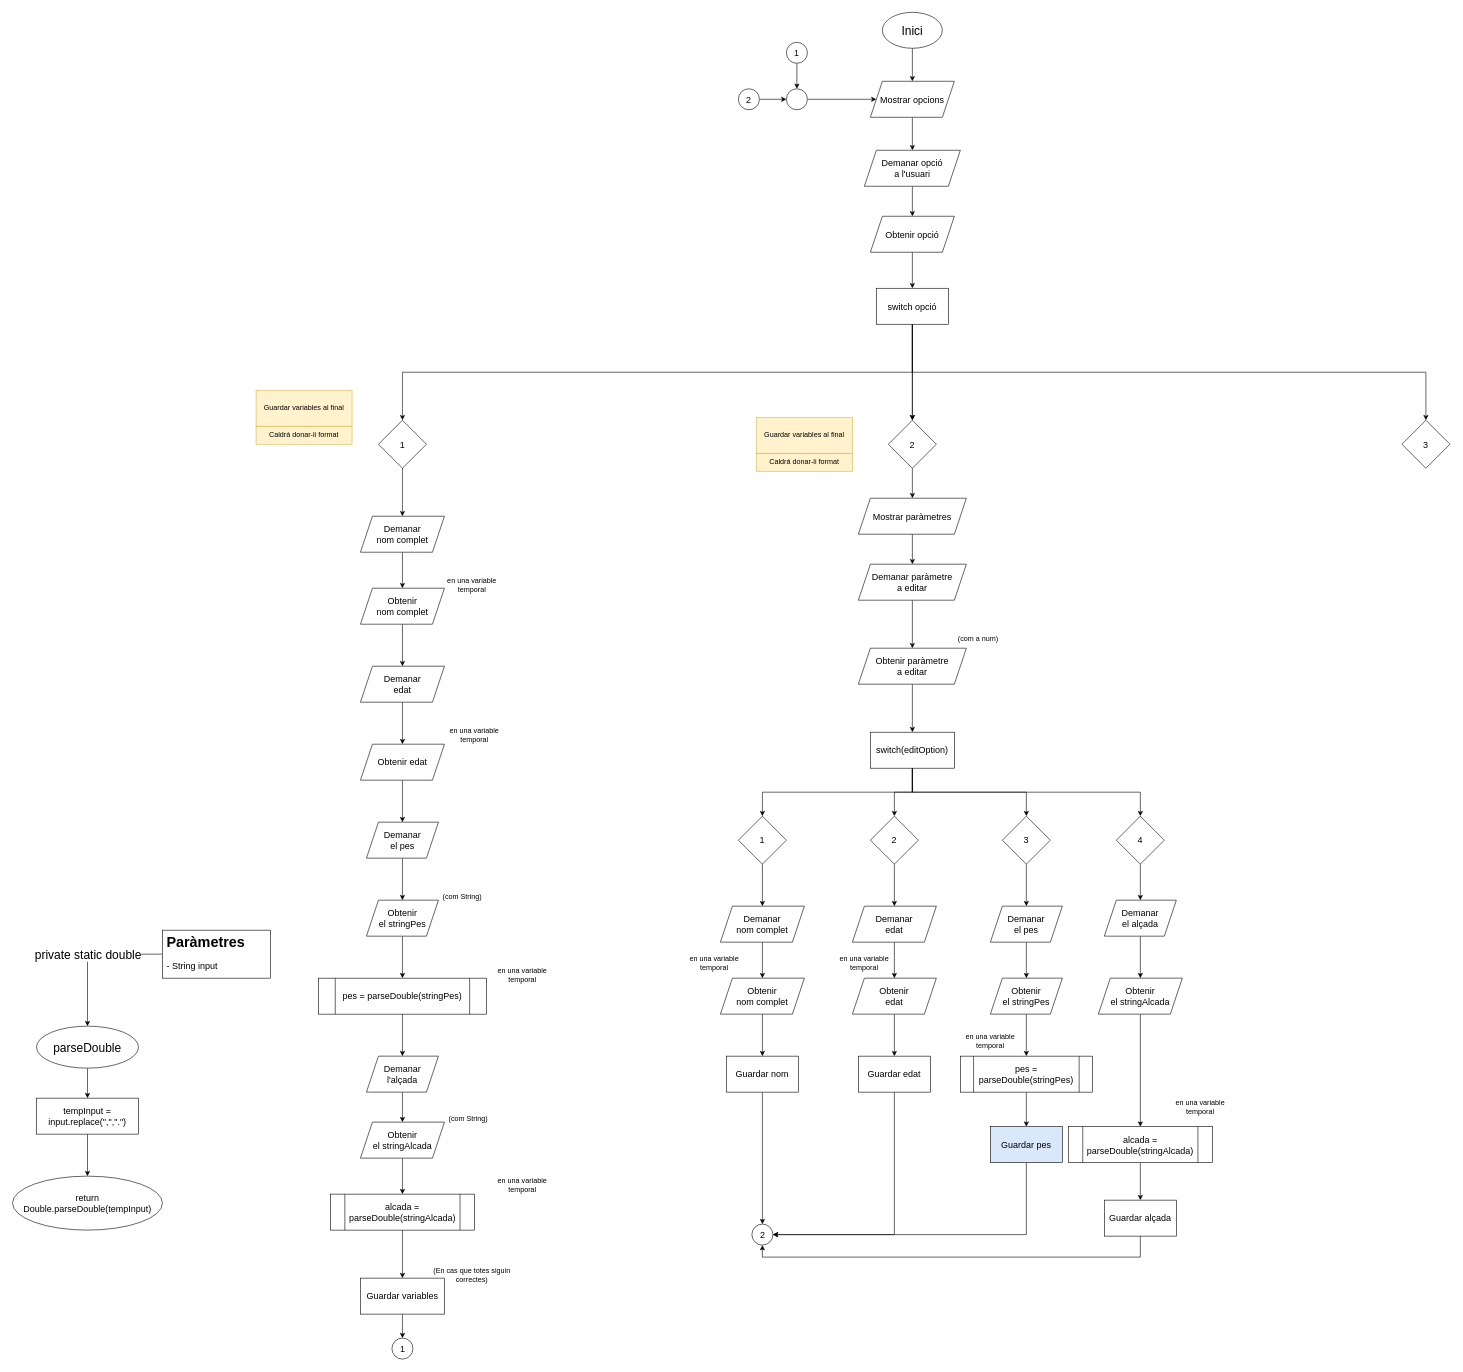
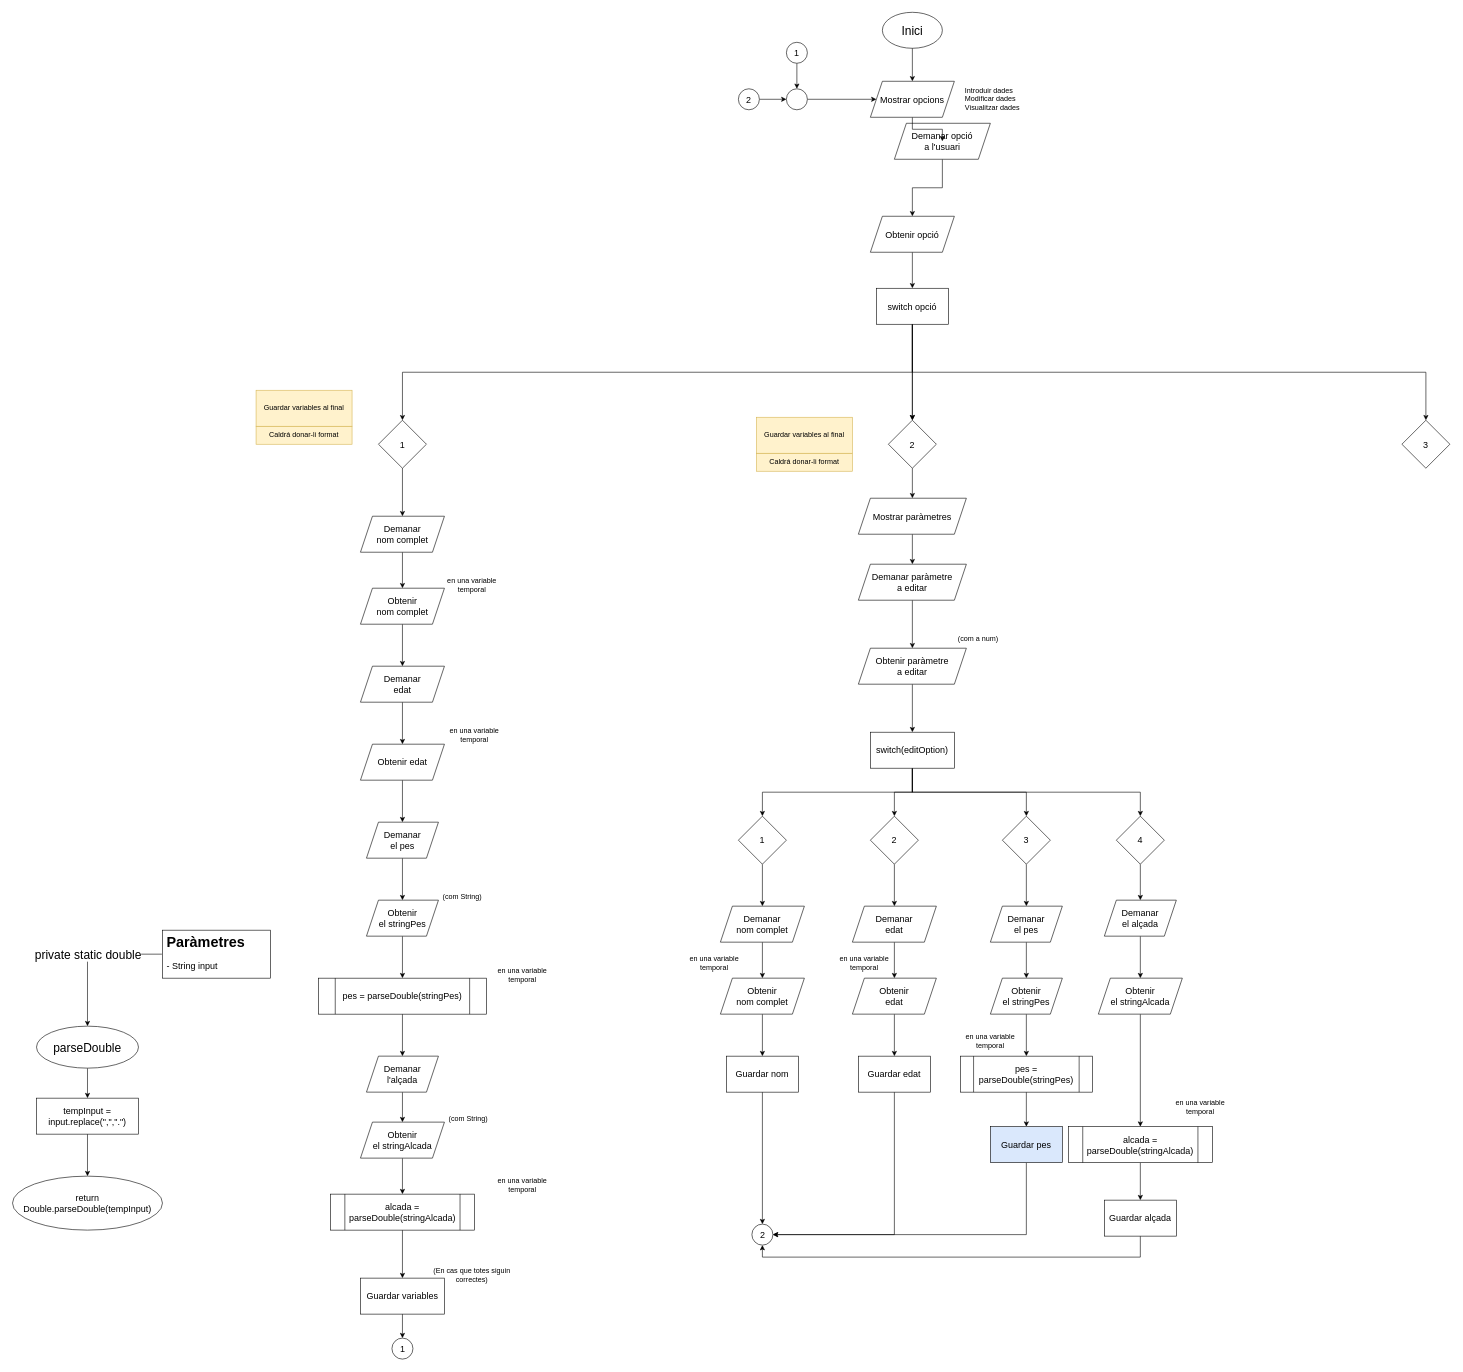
+ <mxCell id="4" value="&lt;div&gt;Introduir dades&lt;/div&gt;&lt;div&gt;Modificar dades&lt;/div&gt;&lt;div&gt;Visualitzar dades&lt;/div&gt;" style="text;html=1;align=left;verticalAlign=middle;whiteSpace=wrap;rounded=0;" parent="1" vertex="1"><mxGeometry x="1606" y="150" width="110" height="30" as="geometry" /></mxCell>
- <mxCell id="15" value="Demanar opció&lt;div&gt;a l'usuari&lt;/div&gt;" style="shape=parallelogram;perimeter=parallelogramPerimeter;whiteSpace=wrap;html=1;fixedSize=1;fontSize=15;strokeColor=default;align=center;verticalAlign=middle;fontFamily=Helvetica;fontColor=default;fillColor=default;rotatable=0;" parent="1" vertex="1"><mxGeometry x="1440" y="250" width="160" height="60" as="geometry" /></mxCell>
+ <mxCell id="15" value="Demanar opció&lt;div&gt;a l'usuari&lt;/div&gt;" style="shape=parallelogram;perimeter=parallelogramPerimeter;whiteSpace=wrap;html=1;fixedSize=1;fontSize=15;strokeColor=default;align=center;verticalAlign=middle;fontFamily=Helvetica;fontColor=default;fillColor=default;rotatable=0;" parent="1" vertex="1"><mxGeometry x="1490" y="205" width="160" height="60" as="geometry" /></mxCell>
